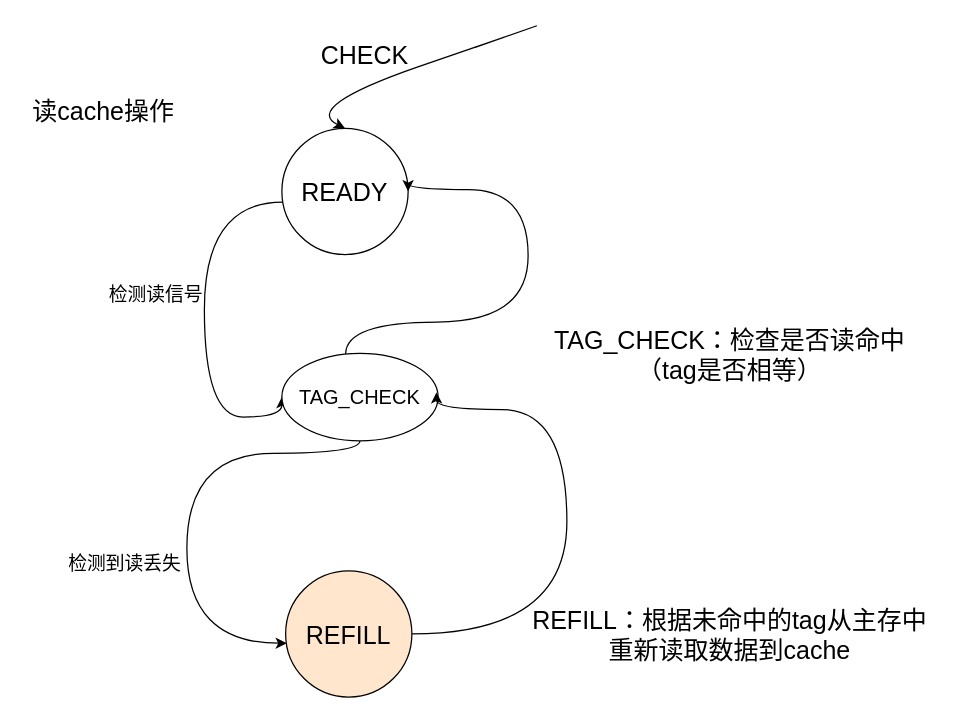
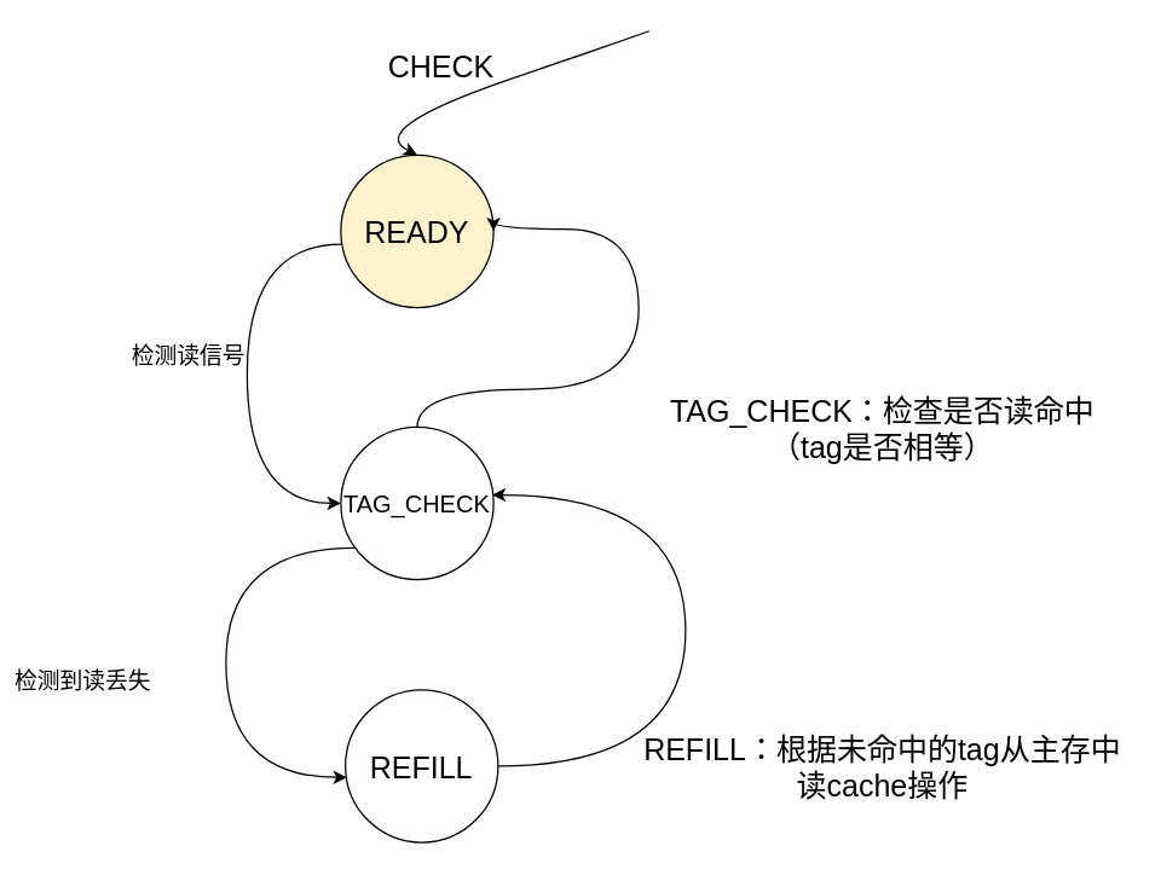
- <mxCell id="11" value="读cache操作" style="text;html=1;align=center;verticalAlign=middle;resizable=0;points=[];autosize=1;strokeColor=none;fillColor=none;fontSize=20;fontFamily=Helvetica;fontColor=#000000;" vertex="1" parent="1"><mxGeometry x="20" y="74" width="123" height="28" as="geometry" /></mxCell>
- <mxCell id="3" value="&lt;font color=&quot;#000000&quot;&gt;&lt;span style=&quot;font-size: 20px&quot;&gt;READY&lt;/span&gt;&lt;/font&gt;" style="ellipse;whiteSpace=wrap;html=1;aspect=fixed;fillColor=#FFFFFF;strokeColor=#000000;" vertex="1" parent="1"><mxGeometry x="225" y="102" width="101" height="101" as="geometry" /></mxCell>
+ <mxCell id="3" value="&lt;font color=&quot;#000000&quot;&gt;&lt;span style=&quot;font-size: 20px&quot;&gt;READY&lt;/span&gt;&lt;/font&gt;" style="ellipse;whiteSpace=wrap;html=1;aspect=fixed;fillColor=#fff2cc;strokeColor=#000000;" vertex="1" parent="1"><mxGeometry x="225" y="102" width="101" height="101" as="geometry" /></mxCell>
- <mxCell id="6" value="&lt;span style=&quot;background-color: rgb(255 , 255 , 255)&quot;&gt;&lt;font color=&quot;#000000&quot; style=&quot;font-size: 16px&quot;&gt;TAG_CHECK&lt;/font&gt;&lt;/span&gt;" style="ellipse;whiteSpace=wrap;html=1;aspect=fixed;fillColor=#FFFFFF;strokeColor=#000000;" vertex="1" parent="1"><mxGeometry x="225" y="282" width="125" height="70" as="geometry" /></mxCell>
+ <mxCell id="6" value="&lt;span style=&quot;background-color: rgb(255 , 255 , 255)&quot;&gt;&lt;font color=&quot;#000000&quot; style=&quot;font-size: 16px&quot;&gt;TAG_CHECK&lt;/font&gt;&lt;/span&gt;" style="ellipse;whiteSpace=wrap;html=1;aspect=fixed;fillColor=#FFFFFF;strokeColor=#000000;" vertex="1" parent="1"><mxGeometry x="225" y="282" width="101" height="101" as="geometry" /></mxCell>
- <mxCell id="15" value="检测到读丢失&lt;br&gt;" style="text;html=1;align=center;verticalAlign=middle;resizable=0;points=[];autosize=1;strokeColor=none;fillColor=none;fontSize=15;fontFamily=Helvetica;fontColor=#000000;" vertex="1" parent="1"><mxGeometry x="49" y="439" width="100" height="22" as="geometry" /></mxCell>
+ <mxCell id="15" value="检测到读丢失&lt;br&gt;" style="text;html=1;align=center;verticalAlign=middle;resizable=0;points=[];autosize=1;strokeColor=none;fillColor=none;fontSize=15;fontFamily=Helvetica;fontColor=#000000;" vertex="1" parent="1"><mxGeometry x="4" y="439" width="100" height="22" as="geometry" /></mxCell>
- <mxCell id="8" value="&lt;font color=&quot;#000000&quot;&gt;&lt;span style=&quot;font-size: 20px&quot;&gt;REFILL&lt;br&gt;&lt;/span&gt;&lt;/font&gt;" style="ellipse;whiteSpace=wrap;html=1;aspect=fixed;fillColor=#ffe6cc;strokeColor=#000000;" vertex="1" parent="1"><mxGeometry x="228" y="456" width="101" height="101" as="geometry" /></mxCell>
+ <mxCell id="8" value="&lt;font color=&quot;#000000&quot;&gt;&lt;span style=&quot;font-size: 20px&quot;&gt;REFILL&lt;br&gt;&lt;/span&gt;&lt;/font&gt;" style="ellipse;whiteSpace=wrap;html=1;aspect=fixed;fillColor=#FFFFFF;strokeColor=#000000;" vertex="1" parent="1"><mxGeometry x="228" y="456" width="101" height="101" as="geometry" /></mxCell>
- <mxCell id="13" value="REFILL：根据未命中的tag从主存中&lt;br&gt;重新读取数据到cache" style="text;html=1;align=center;verticalAlign=middle;resizable=0;points=[];autosize=1;strokeColor=none;fillColor=none;fontSize=20;fontFamily=Helvetica;fontColor=#000000;" vertex="1" parent="1"><mxGeometry x="420" y="480.5" width="326" height="52" as="geometry" /></mxCell>
+ <mxCell id="13" value="REFILL：根据未命中的tag从主存中&lt;br&gt;读cache操作" style="text;html=1;align=center;verticalAlign=middle;resizable=0;points=[];autosize=1;strokeColor=none;fillColor=none;fontSize=20;fontFamily=Helvetica;fontColor=#000000;" vertex="1" parent="1"><mxGeometry x="420" y="480.5" width="326" height="52" as="geometry" /></mxCell>
